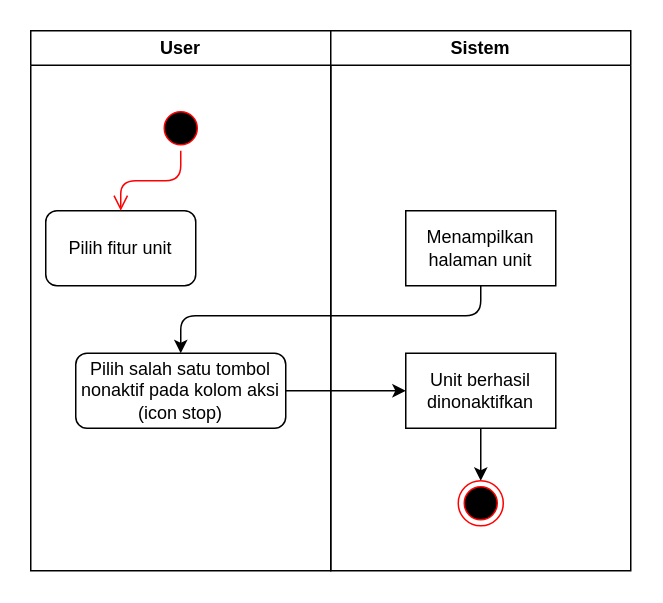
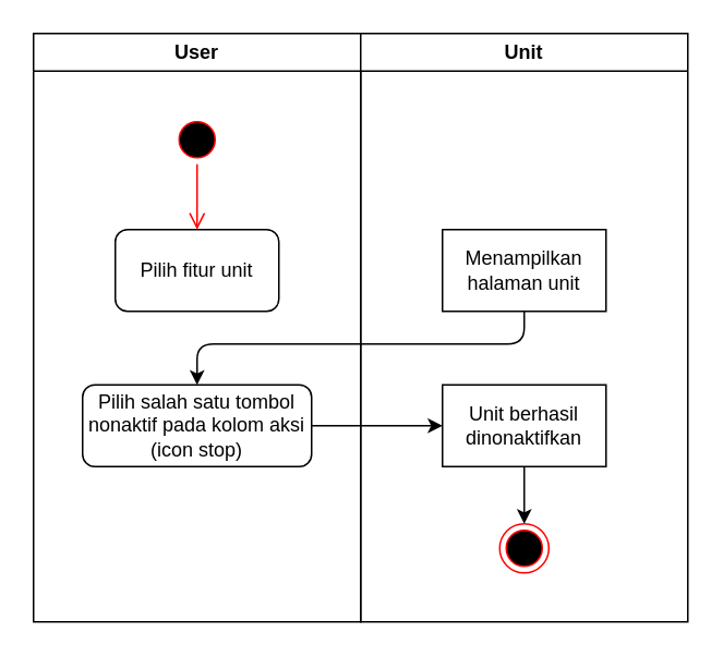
- <mxCell id="7" value="Sistem" style="swimlane;whiteSpace=wrap;html=1;" parent="1" vertex="1"><mxGeometry x="220" y="20" width="200" height="360" as="geometry" /></mxCell>
+ <mxCell id="7" value="Unit" style="swimlane;whiteSpace=wrap;html=1;" parent="1" vertex="1"><mxGeometry x="220" y="20" width="200" height="360" as="geometry" /></mxCell>
- <mxCell id="3" value="Pilih fitur unit" style="rounded=1;whiteSpace=wrap;html=1;" parent="2" vertex="1"><mxGeometry x="10" y="120" width="100" height="50" as="geometry" /></mxCell>
+ <mxCell id="3" value="Pilih fitur unit" style="rounded=1;whiteSpace=wrap;html=1;" parent="2" vertex="1"><mxGeometry x="50" y="120" width="100" height="50" as="geometry" /></mxCell>
